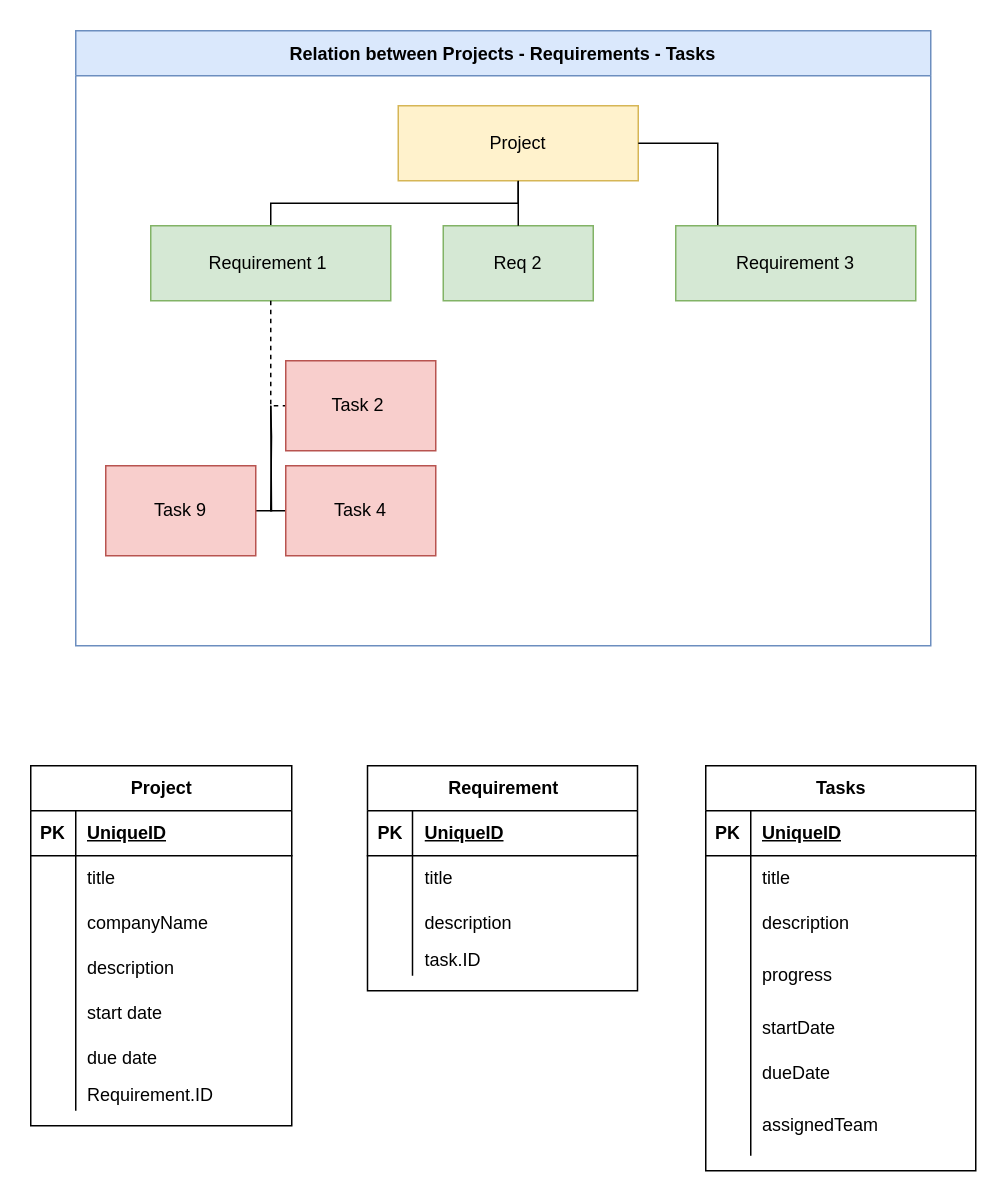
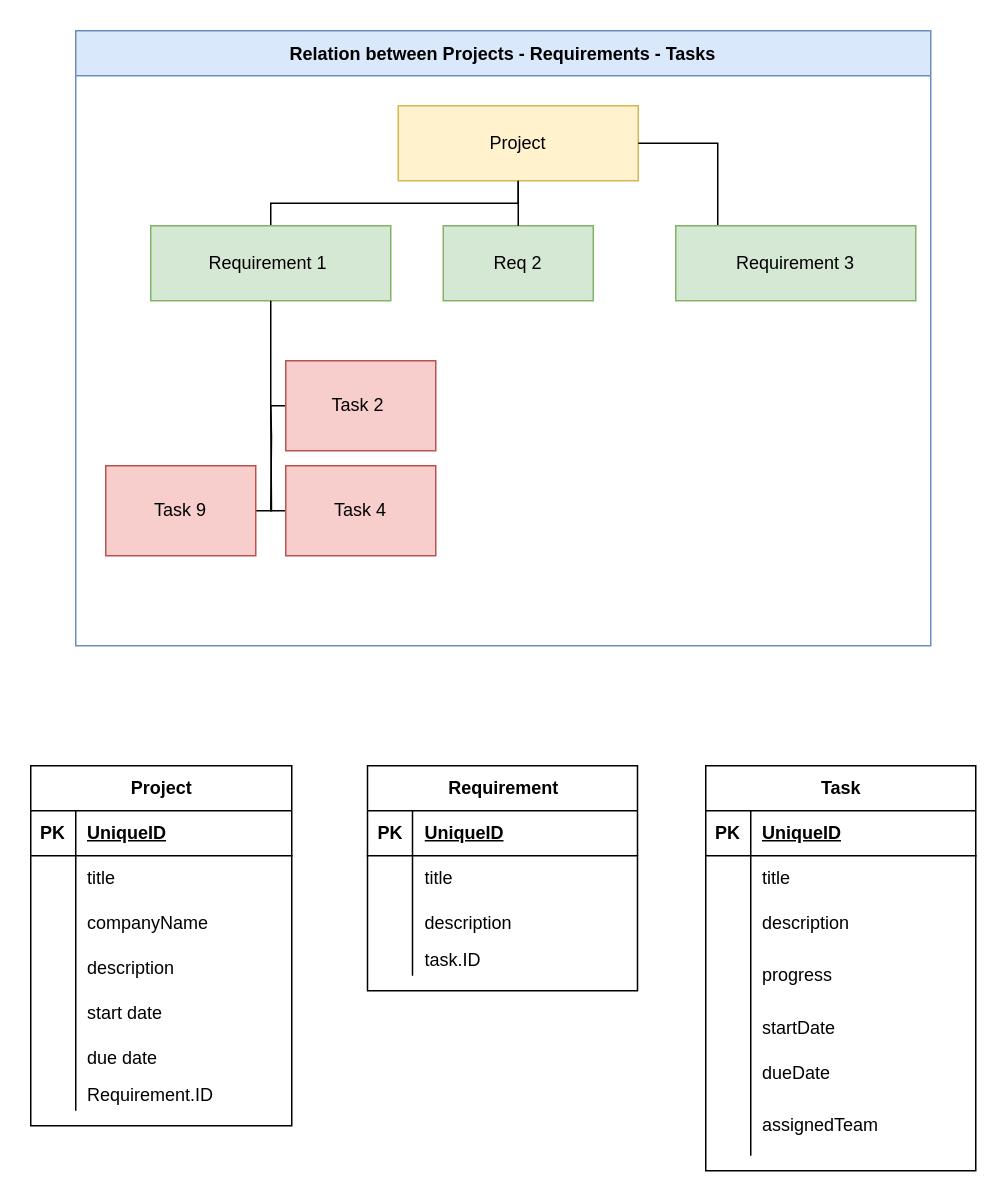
- <mxCell id="10" value="" style="edgeStyle=orthogonalEdgeStyle;sourcePerimeterSpacing=0;targetPerimeterSpacing=0;startArrow=none;endArrow=none;rounded=0;targetPortConstraint=eastwest;sourcePortConstraint=northsouth;curved=0;rounded=0;exitX=0.5;exitY=1;exitDx=0;exitDy=0;dashed=1;" parent="2" source="5" target="11" edge="1"><mxGeometry relative="1" as="geometry"><mxPoint x="150" y="180" as="sourcePoint" /><Array as="points"><mxPoint x="130" y="250" /></Array></mxGeometry></mxCell>
+ <mxCell id="10" value="" style="edgeStyle=orthogonalEdgeStyle;sourcePerimeterSpacing=0;targetPerimeterSpacing=0;startArrow=none;endArrow=none;rounded=0;targetPortConstraint=eastwest;sourcePortConstraint=northsouth;curved=0;rounded=0;exitX=0.5;exitY=1;exitDx=0;exitDy=0;" parent="2" source="5" target="11" edge="1"><mxGeometry relative="1" as="geometry"><mxPoint x="150" y="180" as="sourcePoint" /><Array as="points"><mxPoint x="130" y="250" /></Array></mxGeometry></mxCell>
- <mxCell id="51" value="Tasks" style="shape=table;startSize=30;container=1;collapsible=1;childLayout=tableLayout;fixedRows=1;rowLines=0;fontStyle=1;align=center;resizeLast=1;html=1;" parent="1" vertex="1"><mxGeometry x="470" y="510" width="180" height="270" as="geometry" /></mxCell>
+ <mxCell id="51" value="Task" style="shape=table;startSize=30;container=1;collapsible=1;childLayout=tableLayout;fixedRows=1;rowLines=0;fontStyle=1;align=center;resizeLast=1;html=1;" parent="1" vertex="1"><mxGeometry x="470" y="510" width="180" height="270" as="geometry" /></mxCell>
